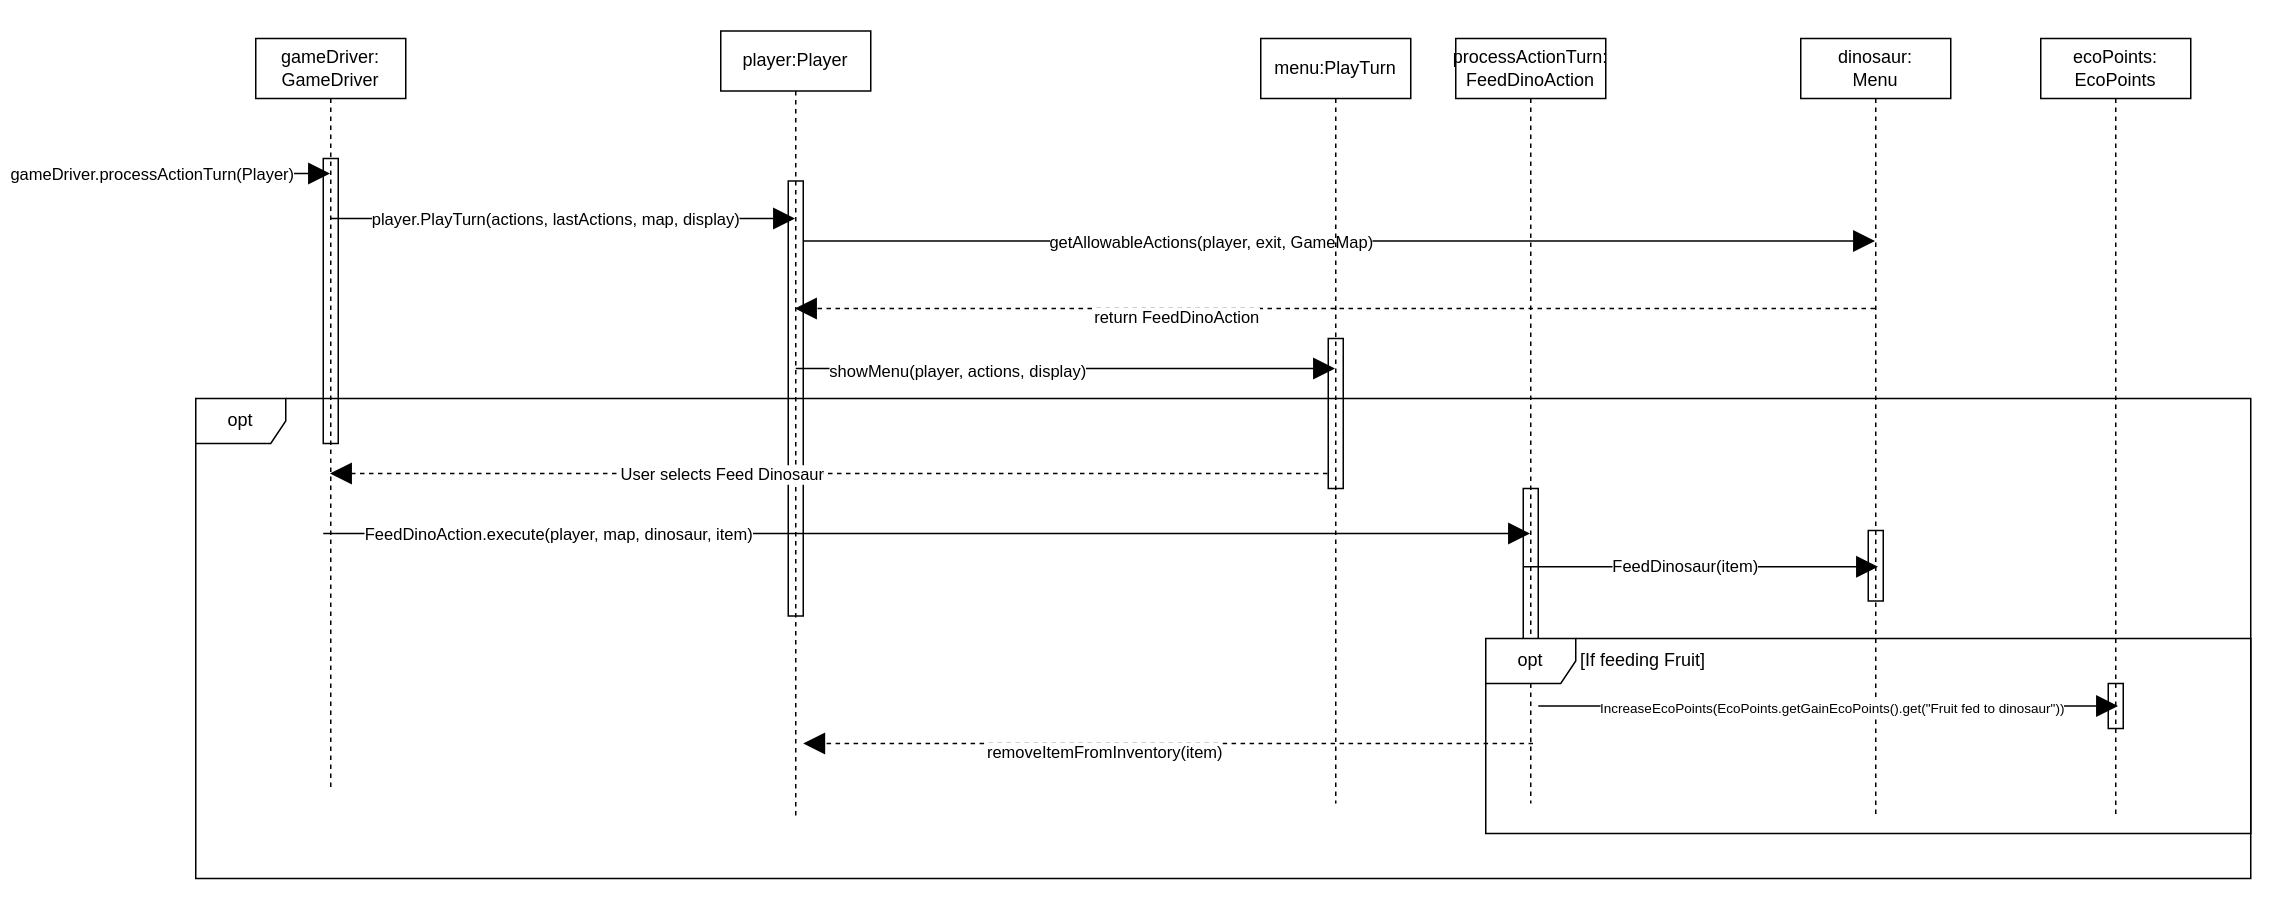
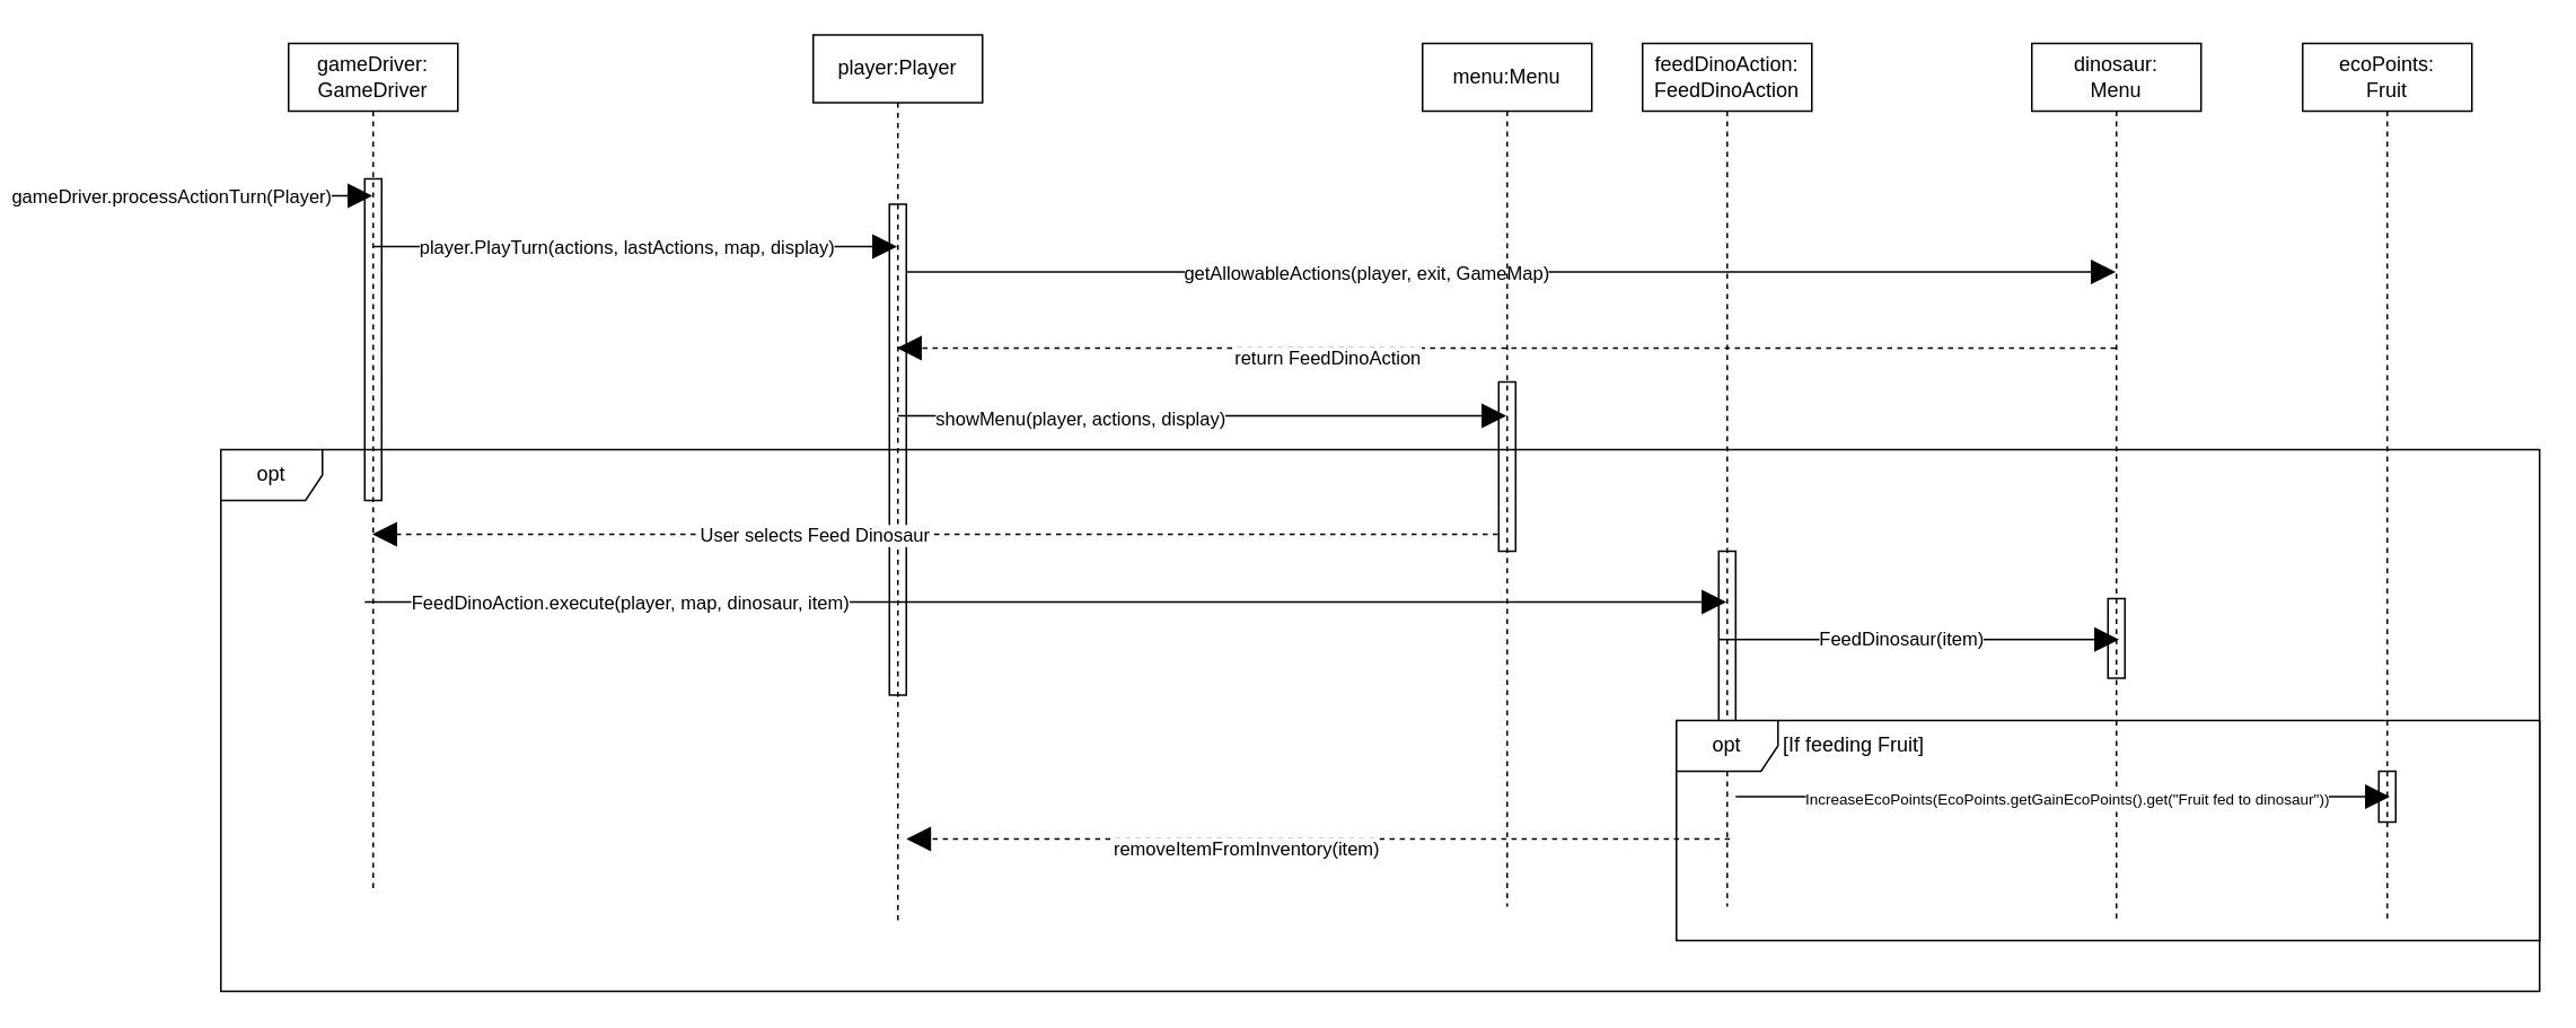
- <mxCell id="22" value="menu:PlayTurn" style="shape=umlLifeline;perimeter=lifelinePerimeter;whiteSpace=wrap;html=1;container=1;collapsible=0;recursiveResize=0;outlineConnect=0;fillColor=none;" parent="1" vertex="1"><mxGeometry x="840" y="25" width="100" height="510" as="geometry" /></mxCell>
+ <mxCell id="22" value="menu:Menu" style="shape=umlLifeline;perimeter=lifelinePerimeter;whiteSpace=wrap;html=1;container=1;collapsible=0;recursiveResize=0;outlineConnect=0;fillColor=none;" parent="1" vertex="1"><mxGeometry x="840" y="25" width="100" height="510" as="geometry" /></mxCell>
- <mxCell id="17" value="processActionTurn:&lt;br&gt;FeedDinoAction" style="shape=umlLifeline;perimeter=lifelinePerimeter;whiteSpace=wrap;html=1;container=1;collapsible=0;recursiveResize=0;outlineConnect=0;" parent="1" vertex="1"><mxGeometry x="970" y="25" width="100" height="510" as="geometry" /></mxCell>
+ <mxCell id="17" value="feedDinoAction:&lt;br&gt;FeedDinoAction" style="shape=umlLifeline;perimeter=lifelinePerimeter;whiteSpace=wrap;html=1;container=1;collapsible=0;recursiveResize=0;outlineConnect=0;" parent="1" vertex="1"><mxGeometry x="970" y="25" width="100" height="510" as="geometry" /></mxCell>
- <mxCell id="29" value="ecoPoints:&lt;br&gt;EcoPoints" style="shape=umlLifeline;perimeter=lifelinePerimeter;whiteSpace=wrap;html=1;container=1;collapsible=0;recursiveResize=0;outlineConnect=0;" parent="1" vertex="1"><mxGeometry x="1360" y="25" width="100" height="520" as="geometry" /></mxCell>
+ <mxCell id="29" value="ecoPoints:&lt;br&gt;Fruit" style="shape=umlLifeline;perimeter=lifelinePerimeter;whiteSpace=wrap;html=1;container=1;collapsible=0;recursiveResize=0;outlineConnect=0;" parent="1" vertex="1"><mxGeometry x="1360" y="25" width="100" height="520" as="geometry" /></mxCell>
